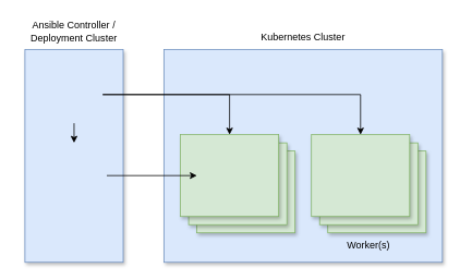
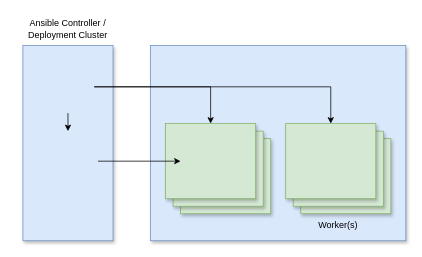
- <mxCell id="17" value="Kubernetes Cluster&lt;br&gt;" style="text;html=1;strokeColor=none;fillColor=none;align=center;verticalAlign=middle;whiteSpace=wrap;rounded=0;shadow=1;glass=0;comic=0;" vertex="1" parent="1"><mxGeometry x="310" y="36" width="120" height="18" as="geometry" /></mxCell>
